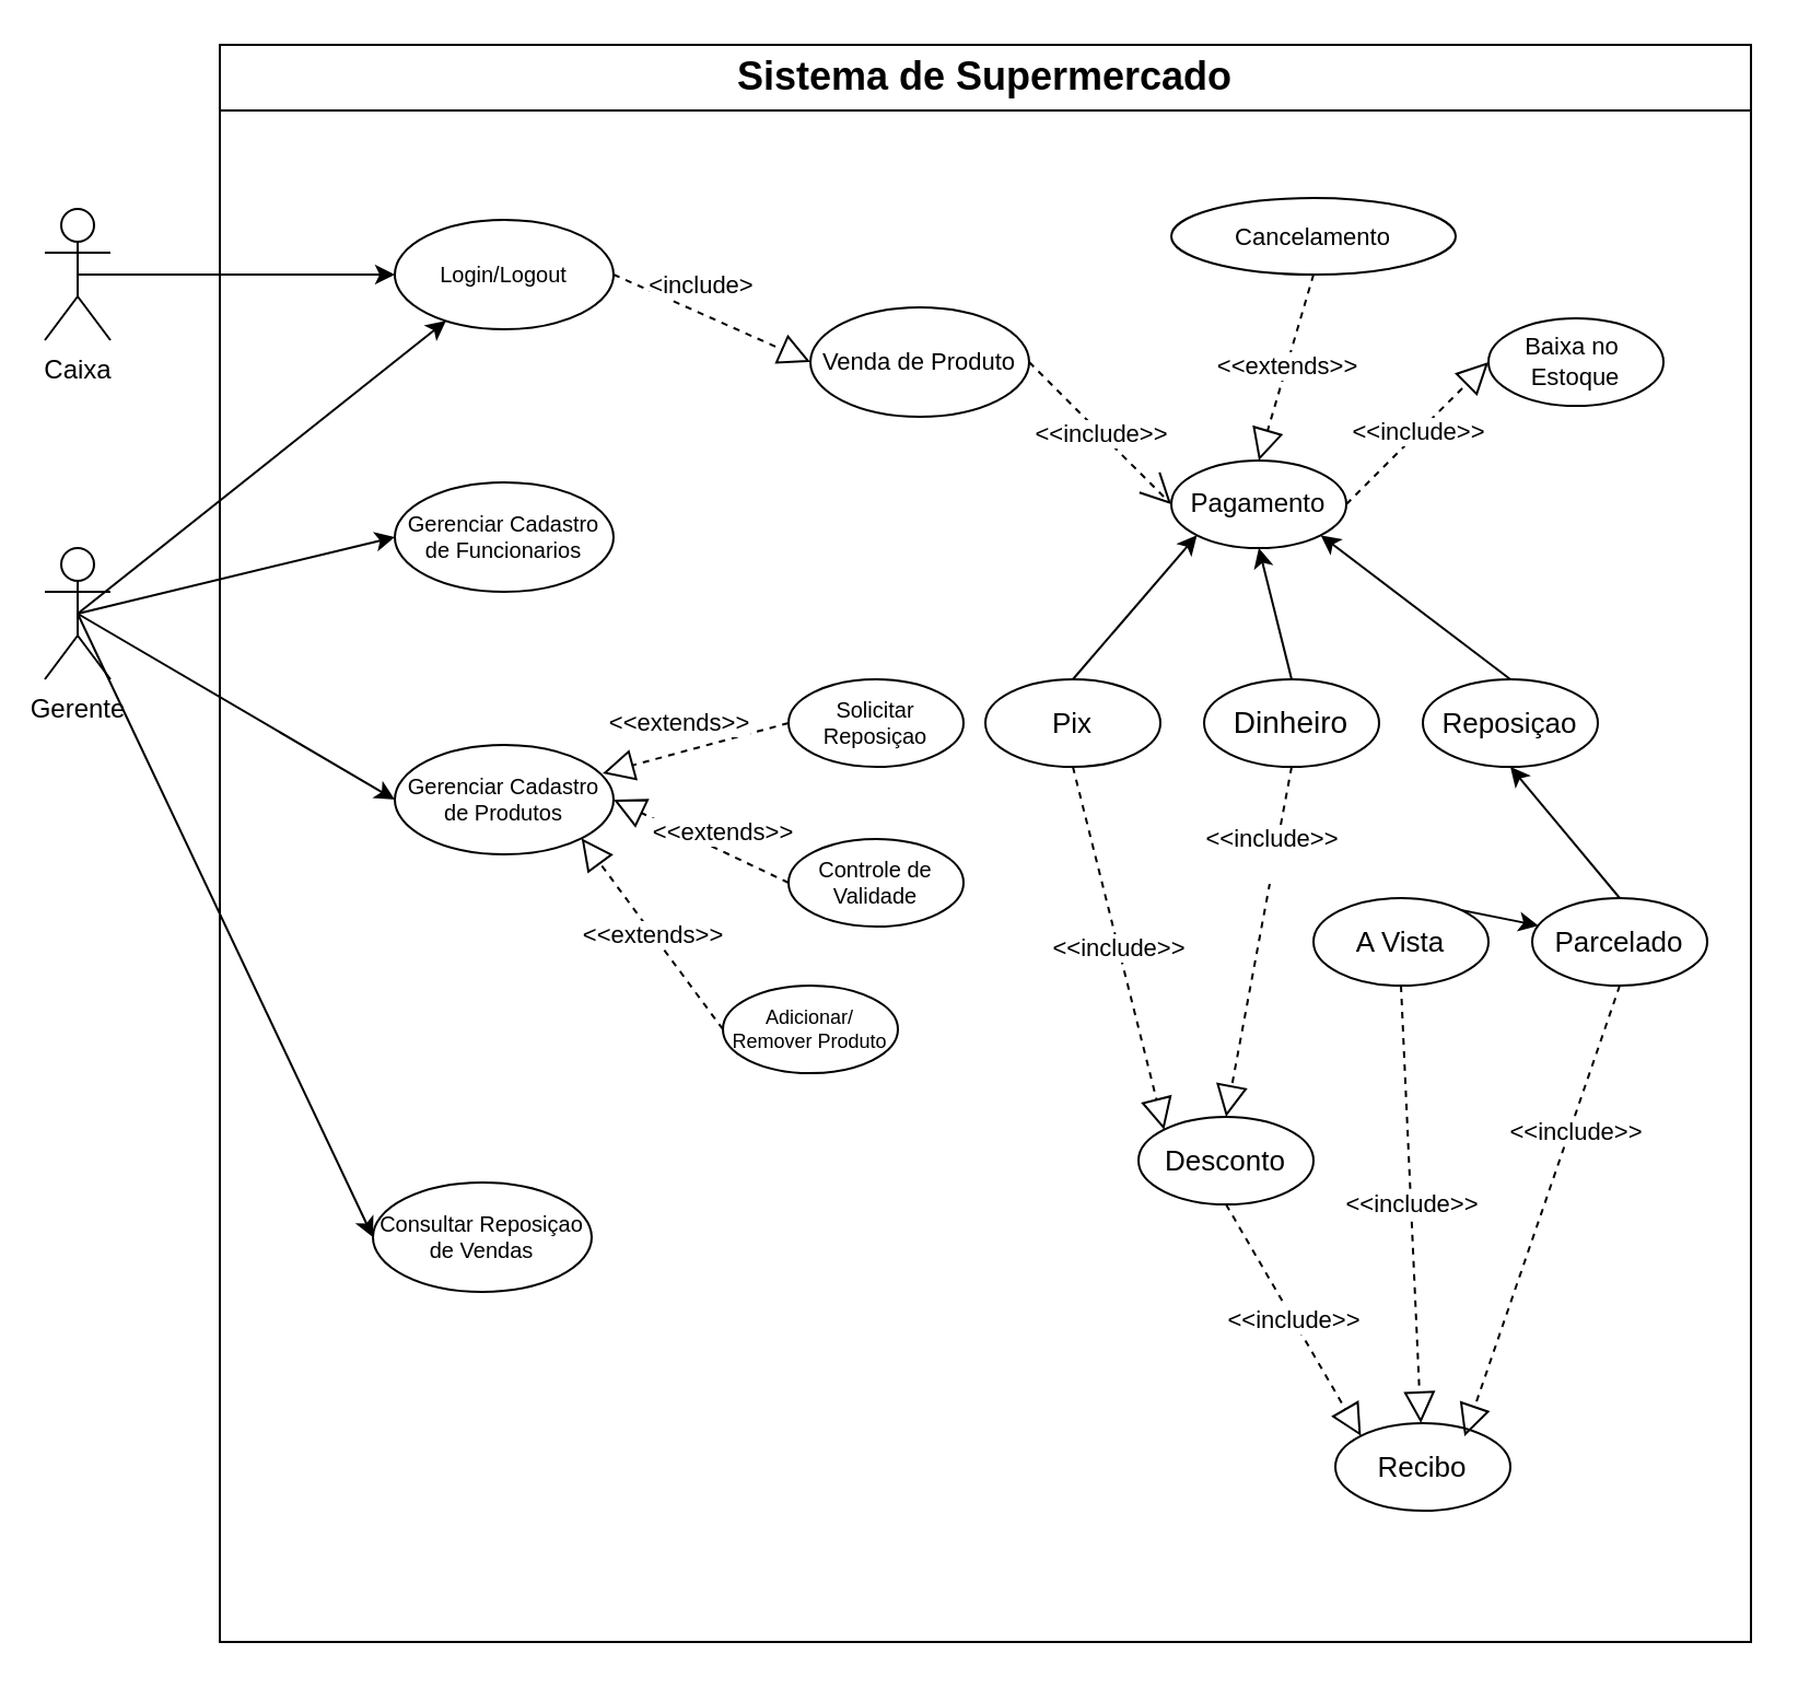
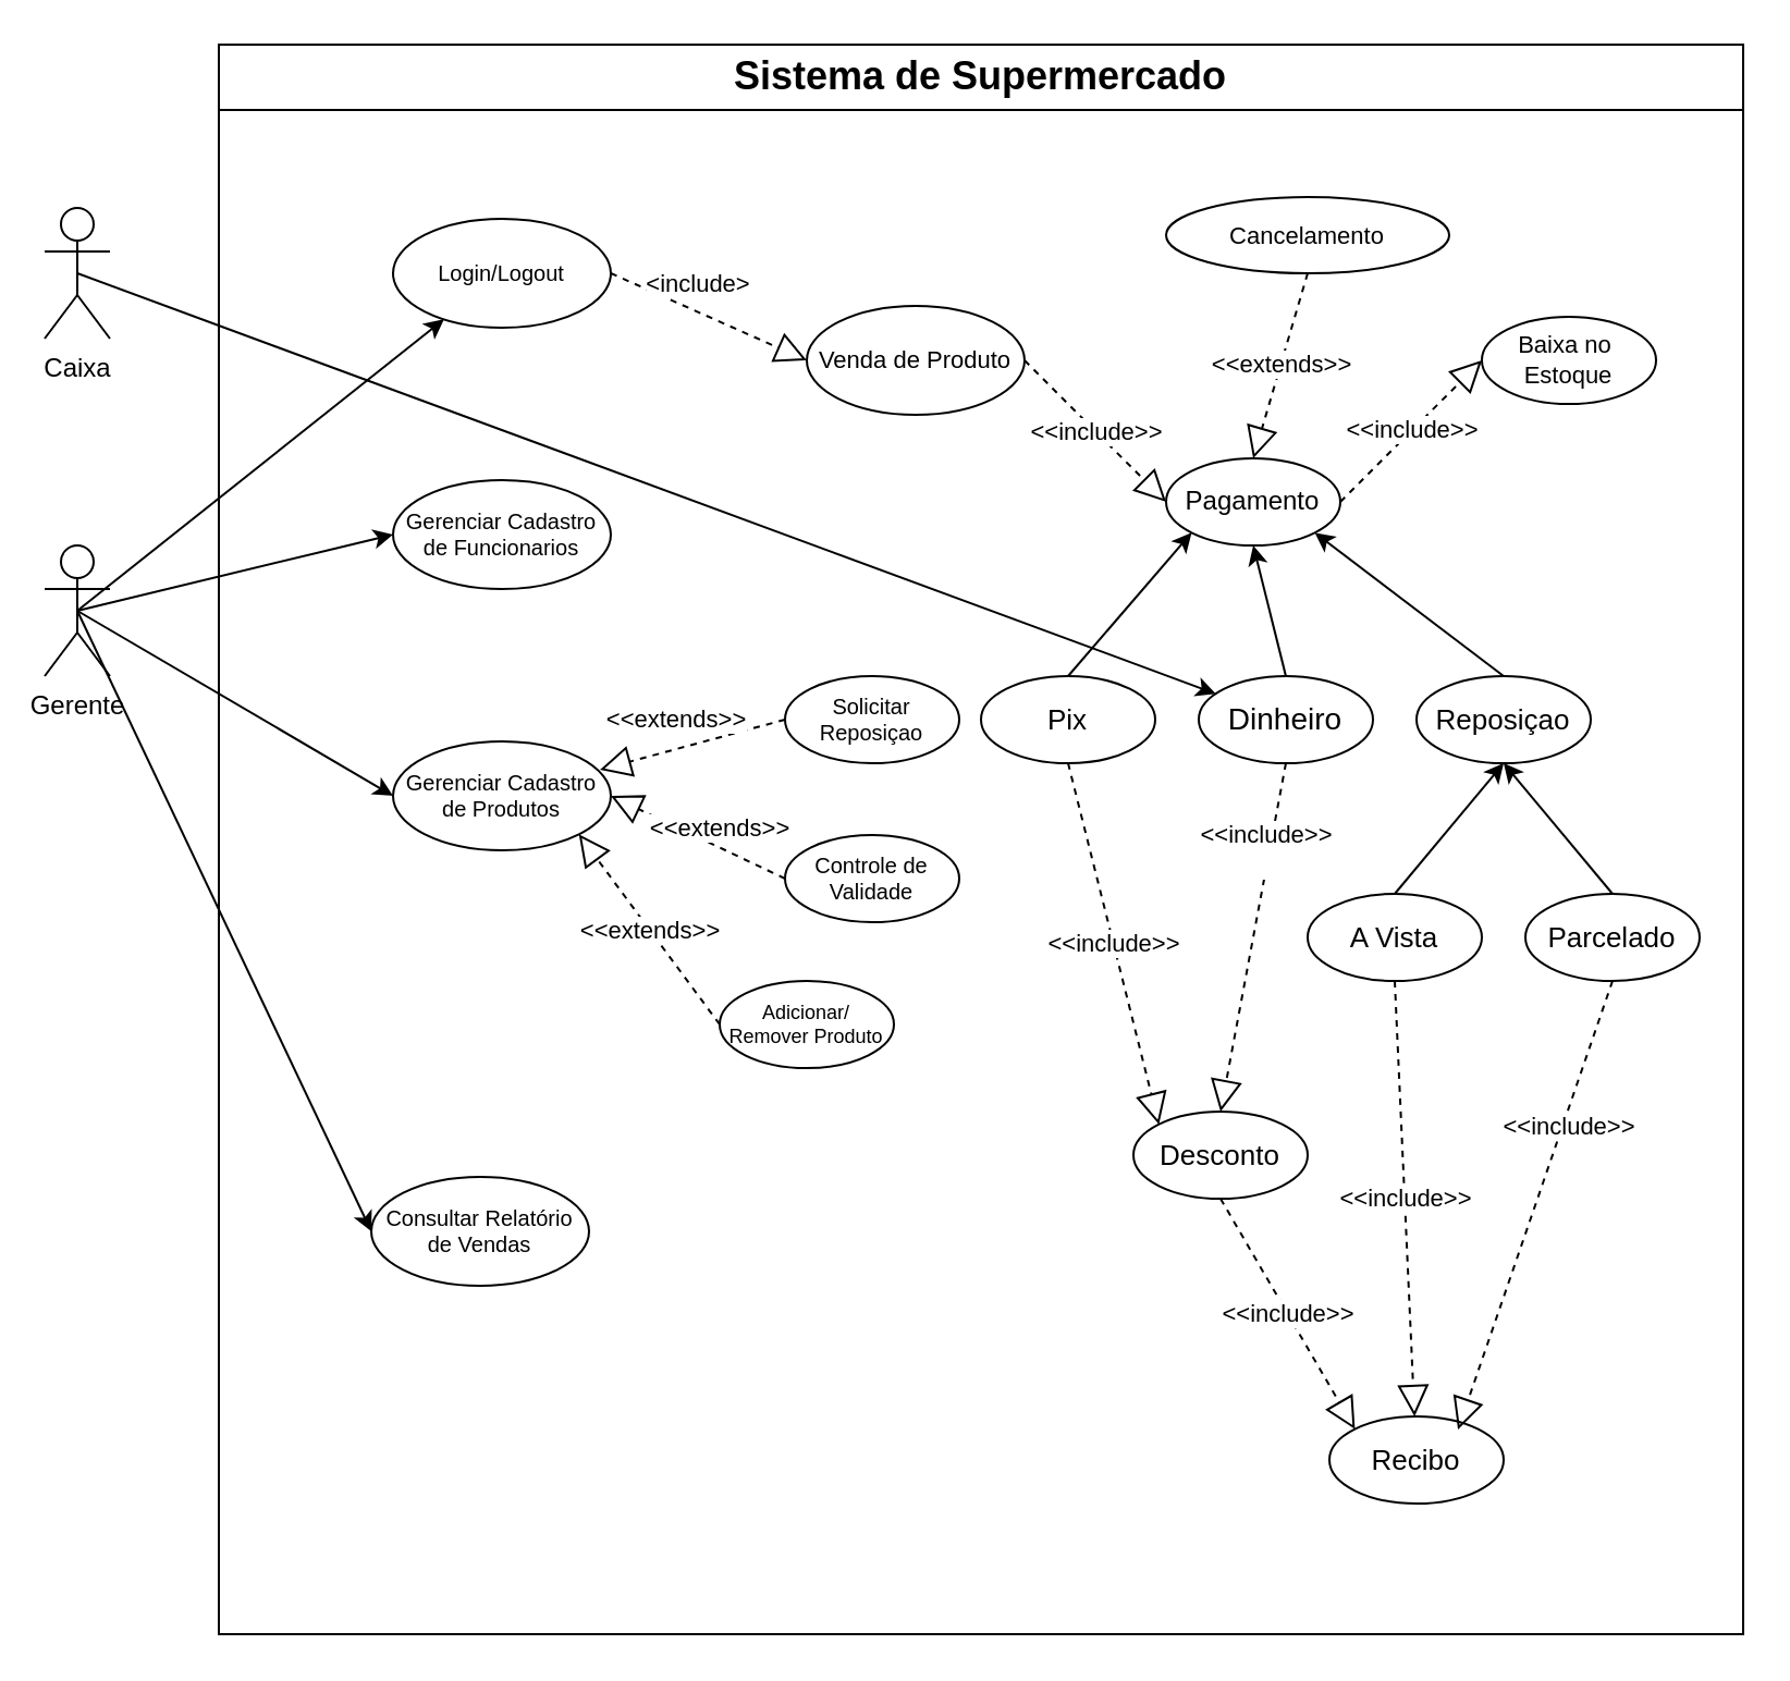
- <mxCell id="3" style="rounded=0;orthogonalLoop=1;jettySize=auto;html=1;exitX=0.5;exitY=0.5;exitDx=0;exitDy=0;exitPerimeter=0;entryX=0;entryY=0.5;entryDx=0;entryDy=0;" edge="1" parent="1" source="4" target="11"><mxGeometry relative="1" as="geometry" /></mxCell>
+ <mxCell id="3" style="rounded=0;orthogonalLoop=1;jettySize=auto;html=1;exitX=0.5;exitY=0.5;exitDx=0;exitDy=0;exitPerimeter=0;" edge="1" parent="1" source="4" target="19"><mxGeometry relative="1" as="geometry" /></mxCell>
- <mxCell id="34" value="&amp;lt;&amp;lt;include&amp;gt;&amp;gt;" style="endArrow=open;dashed=1;endFill=0;endSize=12;html=1;rounded=0;exitX=1;exitY=0.5;exitDx=0;exitDy=0;entryX=0;entryY=0.5;entryDx=0;entryDy=0;" edge="1" parent="1" source="15" target="16"><mxGeometry width="160" relative="1" as="geometry"><mxPoint x="630" y="390" as="sourcePoint" /><mxPoint x="790" y="390" as="targetPoint" /></mxGeometry></mxCell>
+ <mxCell id="34" value="&amp;lt;&amp;lt;include&amp;gt;&amp;gt;" style="endArrow=block;dashed=1;endFill=0;endSize=12;html=1;rounded=0;exitX=1;exitY=0.5;exitDx=0;exitDy=0;entryX=0;entryY=0.5;entryDx=0;entryDy=0;" edge="1" parent="1" source="15" target="16"><mxGeometry width="160" relative="1" as="geometry"><mxPoint x="630" y="390" as="sourcePoint" /><mxPoint x="790" y="390" as="targetPoint" /></mxGeometry></mxCell>
- <mxCell id="24" style="edgeStyle=none;rounded=0;orthogonalLoop=1;jettySize=auto;html=1;exitX=0.5;exitY=0;exitDx=0;exitDy=0;" edge="1" parent="1" source="25" target="27"><mxGeometry relative="1" as="geometry" /></mxCell>
+ <mxCell id="24" style="edgeStyle=none;rounded=0;orthogonalLoop=1;jettySize=auto;html=1;exitX=0.5;exitY=0;exitDx=0;exitDy=0;entryX=0.5;entryY=1;entryDx=0;entryDy=0;" edge="1" parent="1" source="25" target="21"><mxGeometry relative="1" as="geometry" /></mxCell>
- <mxCell id="14" value="Consultar Reposiçao de Vendas" style="ellipse;whiteSpace=wrap;html=1;fontSize=10;fontStyle=0" vertex="1" parent="1"><mxGeometry x="170" y="540" width="100" height="50" as="geometry" /></mxCell>
+ <mxCell id="14" value="Consultar Relatório de Vendas" style="ellipse;whiteSpace=wrap;html=1;fontSize=10;fontStyle=0" vertex="1" parent="1"><mxGeometry x="170" y="540" width="100" height="50" as="geometry" /></mxCell>
